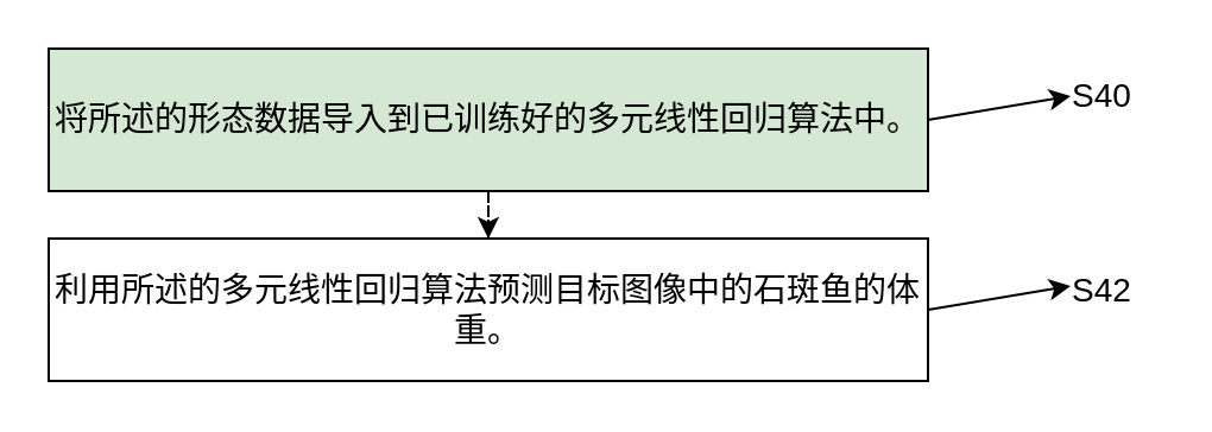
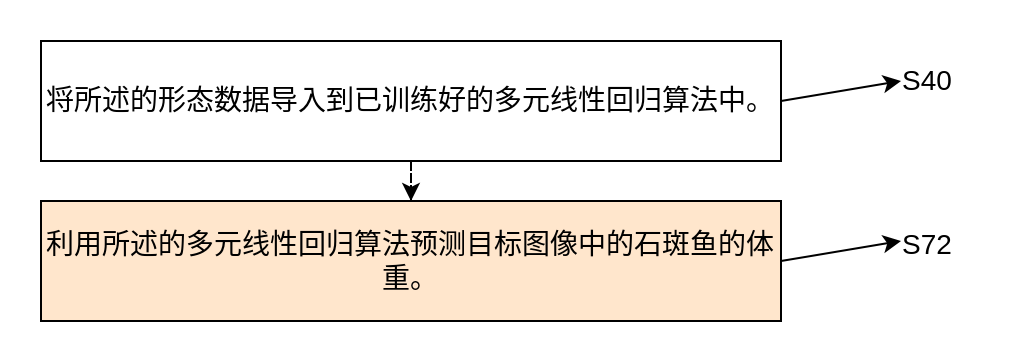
- <mxCell id="3" value="&lt;font style=&quot;font-size: 14px;&quot;&gt;将所述的形态数据导入到已训练好的多元线性回归算法中。&lt;/font&gt;" style="rounded=0;whiteSpace=wrap;html=1;fillColor=#d5e8d4;" vertex="1" parent="1"><mxGeometry x="20" y="20" width="370" height="60" as="geometry" /></mxCell>
+ <mxCell id="3" value="&lt;font style=&quot;font-size: 14px;&quot;&gt;将所述的形态数据导入到已训练好的多元线性回归算法中。&lt;/font&gt;" style="rounded=0;whiteSpace=wrap;html=1;" vertex="1" parent="1"><mxGeometry x="20" y="20" width="370" height="60" as="geometry" /></mxCell>
- <mxCell id="9" value="S42" style="text;html=1;align=center;verticalAlign=middle;resizable=0;points=[];autosize=1;strokeColor=none;fillColor=none;fontSize=14;" vertex="1" parent="1"><mxGeometry x="438" y="107" width="50" height="30" as="geometry" /></mxCell>
+ <mxCell id="9" value="S72" style="text;html=1;align=center;verticalAlign=middle;resizable=0;points=[];autosize=1;strokeColor=none;fillColor=none;fontSize=14;" vertex="1" parent="1"><mxGeometry x="438" y="107" width="50" height="30" as="geometry" /></mxCell>
- <mxCell id="5" value="&lt;font style=&quot;font-size: 14px;&quot;&gt;利用所述的多元线性回归算法预测目标图像中的石斑鱼的体重。&lt;/font&gt;" style="rounded=0;whiteSpace=wrap;html=1;" vertex="1" parent="1"><mxGeometry x="20" y="100" width="370" height="60" as="geometry" /></mxCell>
+ <mxCell id="5" value="&lt;font style=&quot;font-size: 14px;&quot;&gt;利用所述的多元线性回归算法预测目标图像中的石斑鱼的体重。&lt;/font&gt;" style="rounded=0;whiteSpace=wrap;html=1;fillColor=#ffe6cc;" vertex="1" parent="1"><mxGeometry x="20" y="100" width="370" height="60" as="geometry" /></mxCell>
